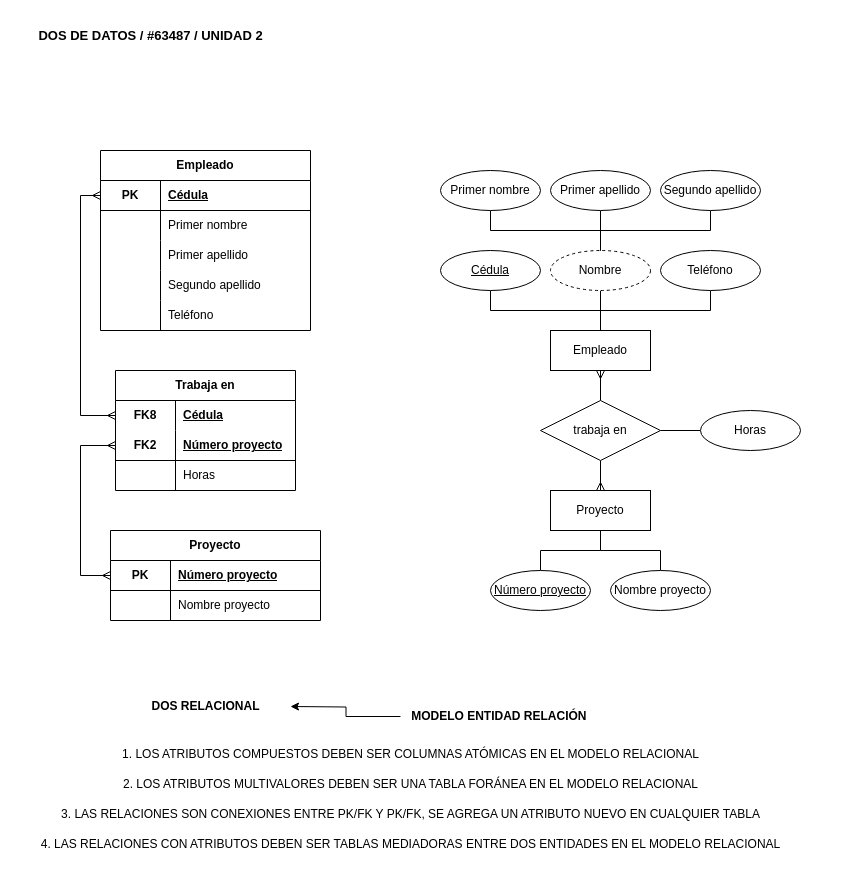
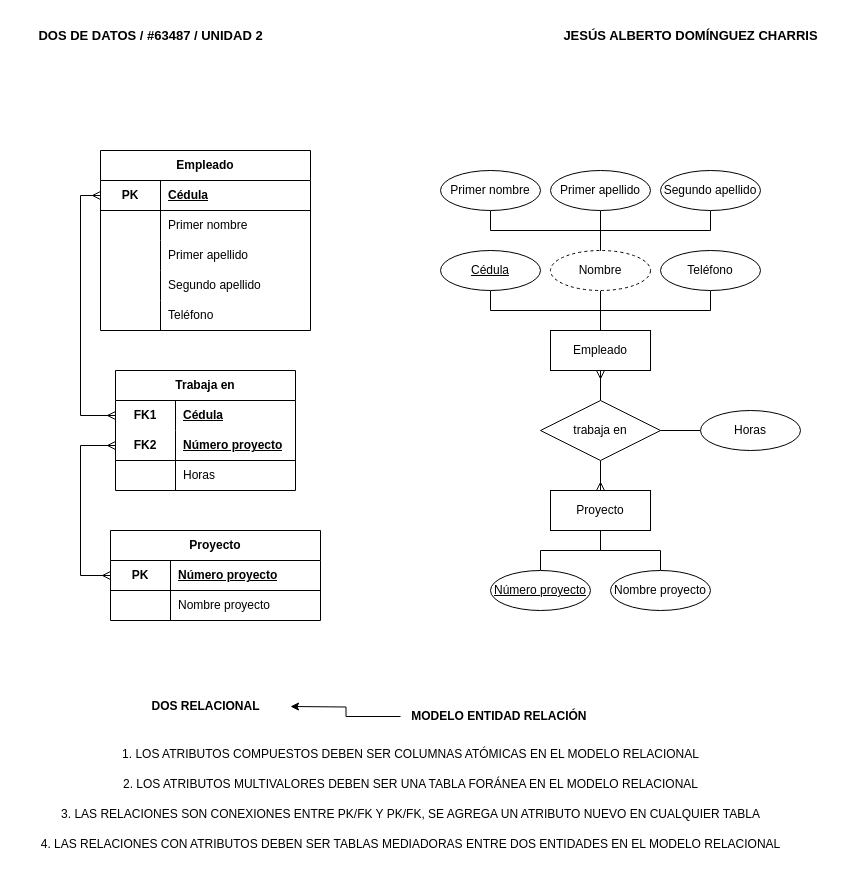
+ <mxCell id="2" value="&lt;span style=&quot;font-size: 13px;&quot;&gt;&lt;font style=&quot;font-size: 13px;&quot;&gt;JESÚS ALBERTO DOMÍNGUEZ CHARRIS&lt;/font&gt;&lt;/span&gt;" style="text;html=1;align=center;verticalAlign=middle;resizable=0;points=[];autosize=1;strokeColor=none;fillColor=none;fontSize=13;fontStyle=1" parent="1" vertex="1"><mxGeometry x="550" y="20" width="280" height="30" as="geometry" /></mxCell>
- <mxCell id="60" value="FK8" style="shape=partialRectangle;connectable=0;fillColor=none;top=0;left=0;bottom=0;right=0;fontStyle=1;overflow=hidden;html=1;whiteSpace=wrap;" vertex="1" parent="59"><mxGeometry width="60" height="30" as="geometry"><mxRectangle width="60" height="30" as="alternateBounds" /></mxGeometry></mxCell>
+ <mxCell id="60" value="FK1" style="shape=partialRectangle;connectable=0;fillColor=none;top=0;left=0;bottom=0;right=0;fontStyle=1;overflow=hidden;html=1;whiteSpace=wrap;" vertex="1" parent="59"><mxGeometry width="60" height="30" as="geometry"><mxRectangle width="60" height="30" as="alternateBounds" /></mxGeometry></mxCell>
